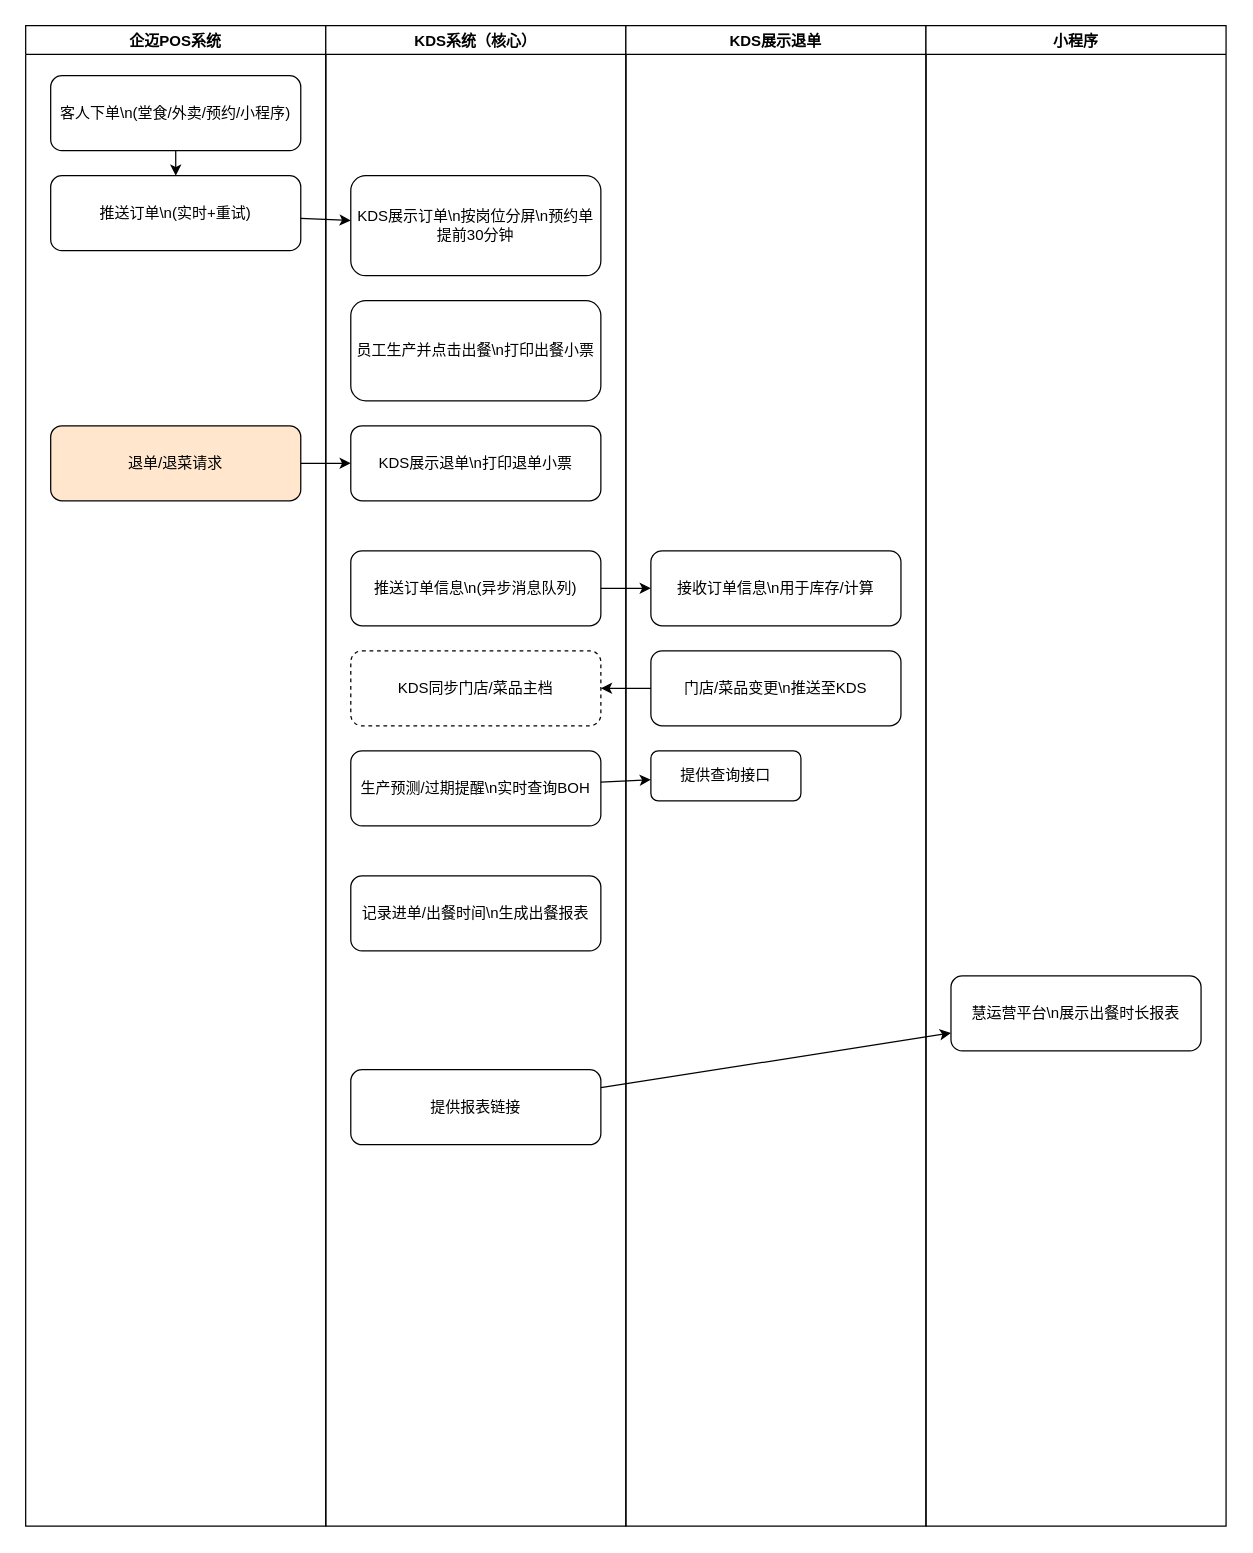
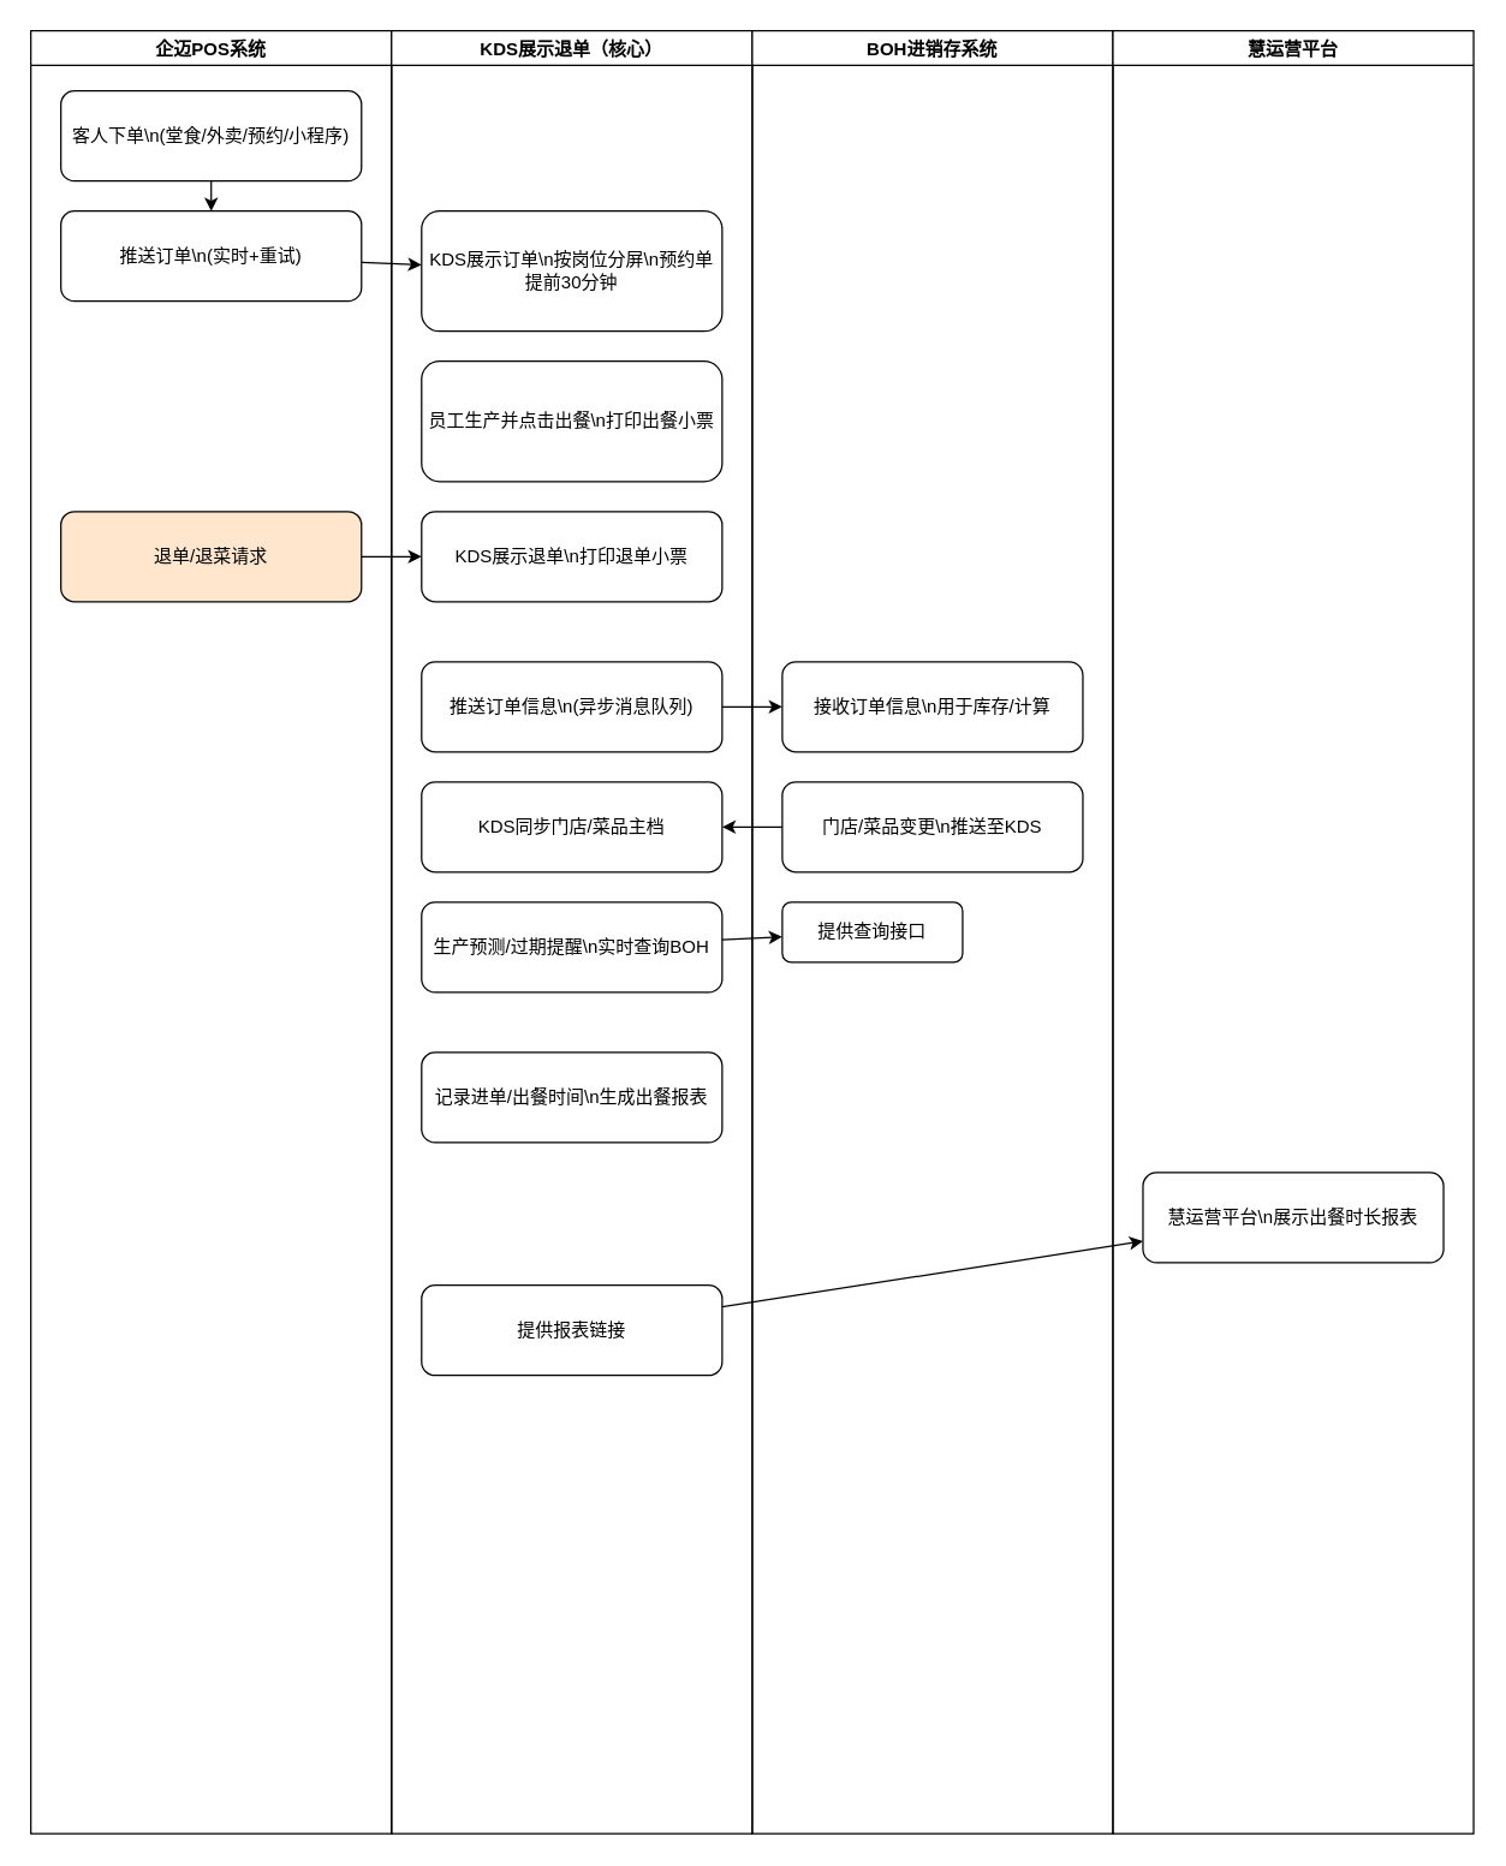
- <mxCell id="3" value="KDS系统（核心）" style="swimlane" vertex="1" parent="1"><mxGeometry x="260" y="20" width="240" height="1200" as="geometry" /></mxCell>
+ <mxCell id="3" value="KDS展示退单（核心）" style="swimlane" vertex="1" parent="1"><mxGeometry x="260" y="20" width="240" height="1200" as="geometry" /></mxCell>
- <mxCell id="4" value="KDS展示退单" style="swimlane" vertex="1" parent="1"><mxGeometry x="500" y="20" width="240" height="1200" as="geometry" /></mxCell>
+ <mxCell id="4" value="BOH进销存系统" style="swimlane" vertex="1" parent="1"><mxGeometry x="500" y="20" width="240" height="1200" as="geometry" /></mxCell>
- <mxCell id="5" value="小程序" style="swimlane" vertex="1" parent="1"><mxGeometry x="740" y="20" width="240" height="1200" as="geometry" /></mxCell>
+ <mxCell id="5" value="慧运营平台" style="swimlane" vertex="1" parent="1"><mxGeometry x="740" y="20" width="240" height="1200" as="geometry" /></mxCell>
- <mxCell id="15" value="KDS同步门店/菜品主档" style="rounded=1;whiteSpace=wrap;html=1;dashed=1;" vertex="1" parent="3"><mxGeometry x="20" y="500" width="200" height="60" as="geometry" /></mxCell>
+ <mxCell id="15" value="KDS同步门店/菜品主档" style="rounded=1;whiteSpace=wrap;html=1;" vertex="1" parent="3"><mxGeometry x="20" y="500" width="200" height="60" as="geometry" /></mxCell>
